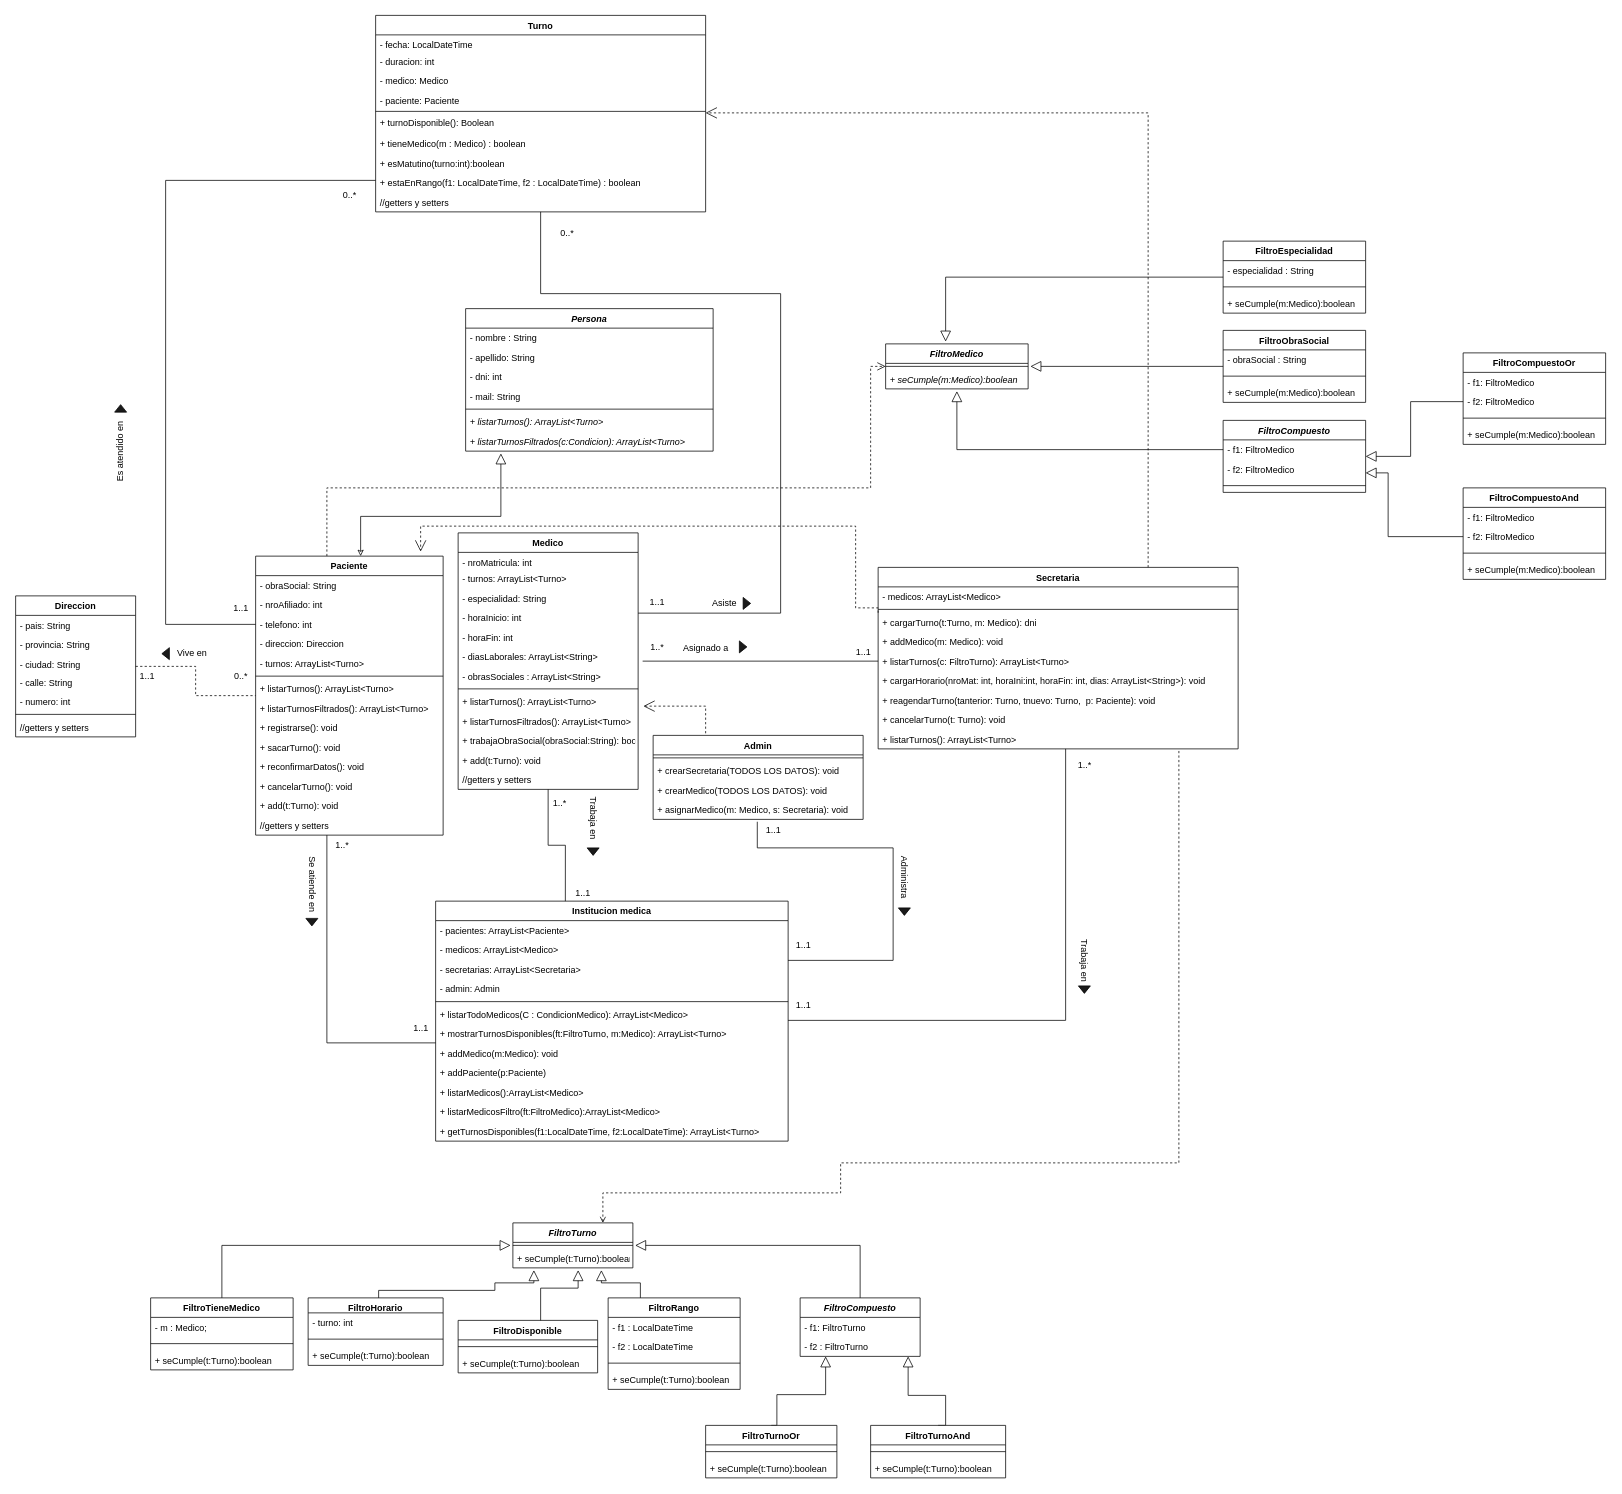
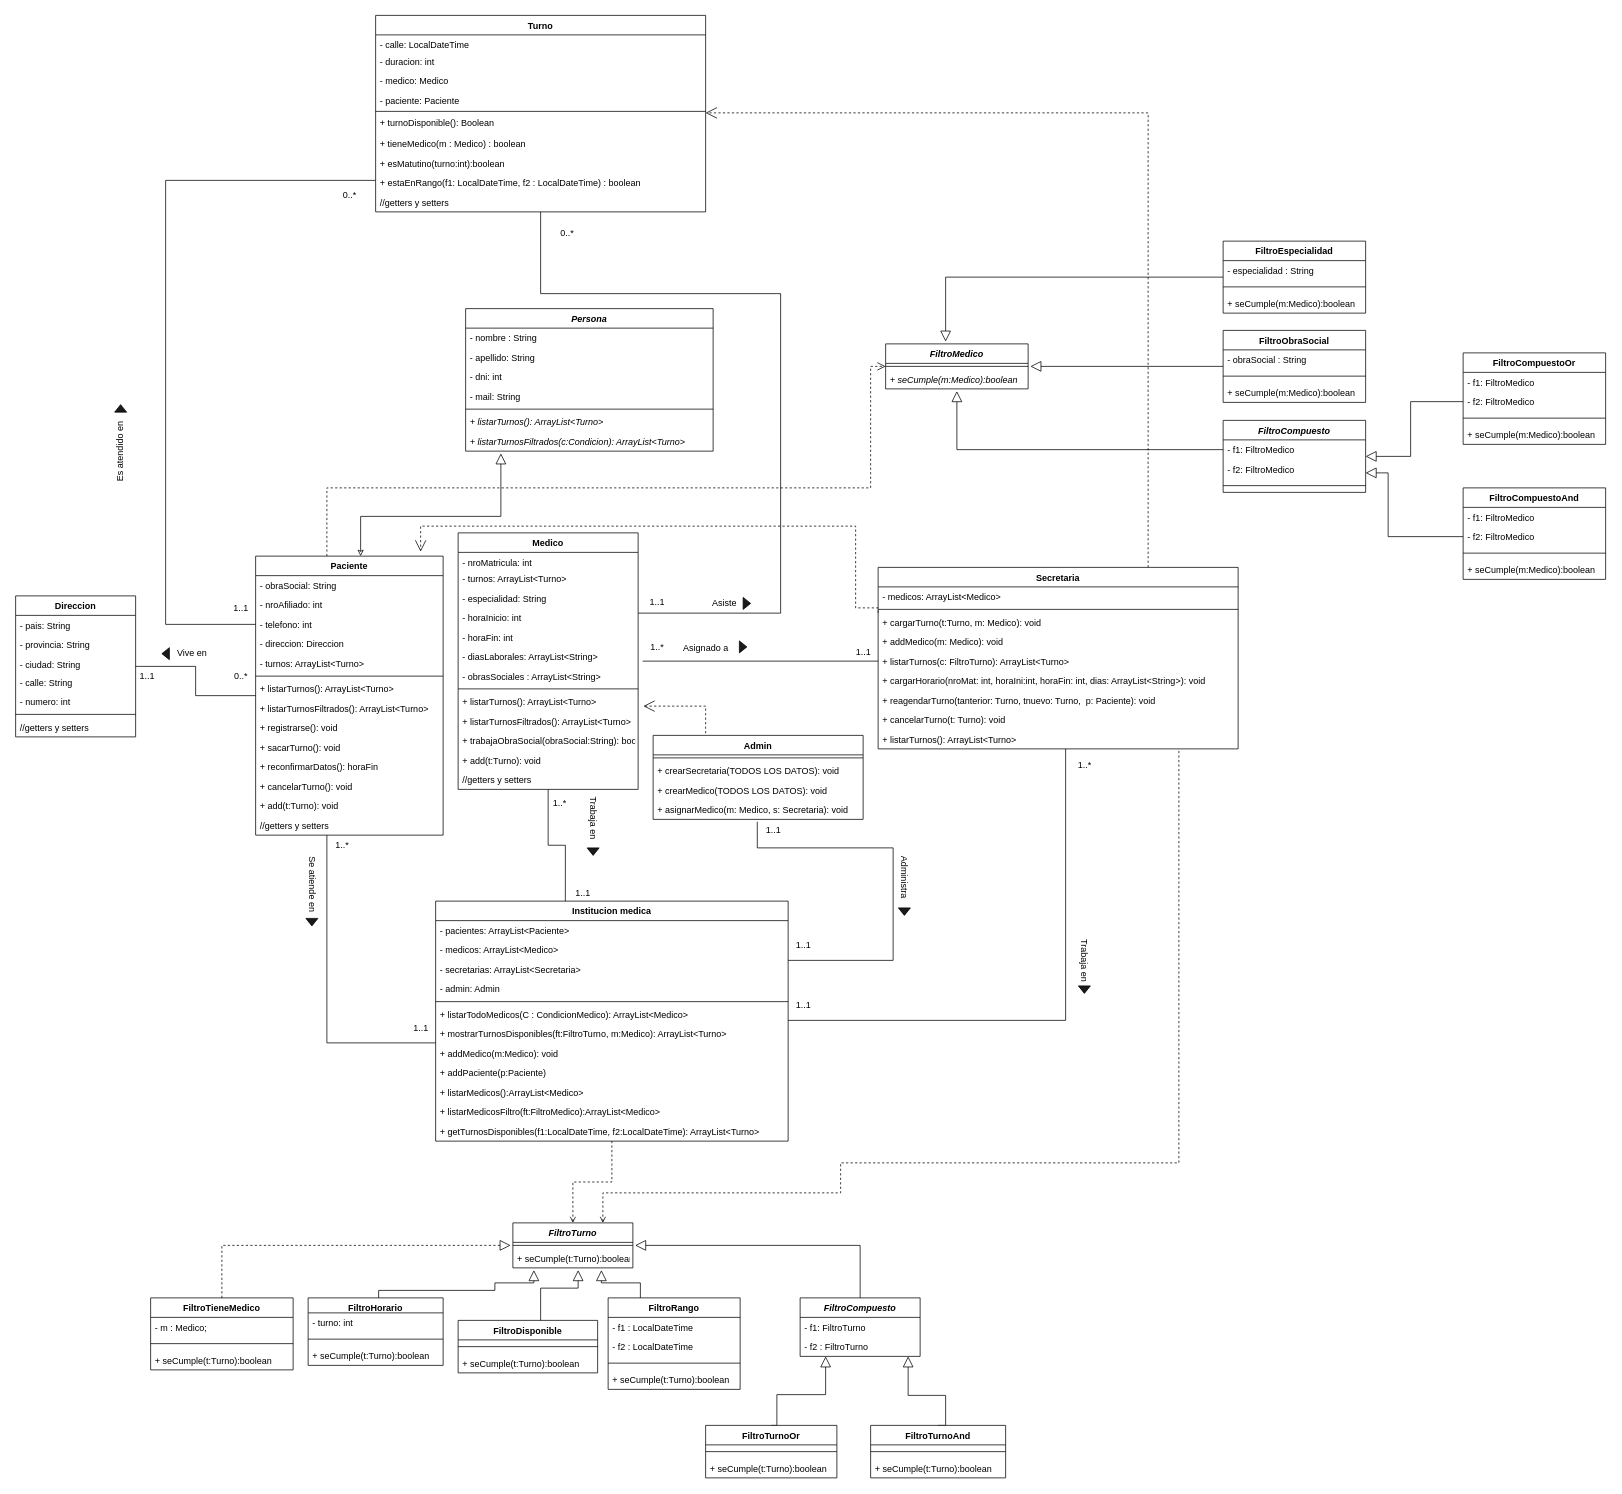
- <mxCell id="83" value="- fecha: LocalDateTime" style="text;strokeColor=none;fillColor=none;align=left;verticalAlign=top;spacingLeft=4;spacingRight=4;overflow=hidden;rotatable=0;points=[[0,0.5],[1,0.5]];portConstraint=eastwest;" parent="82" vertex="1"><mxGeometry y="26" width="440" height="22" as="geometry" /></mxCell>
+ <mxCell id="83" value="- calle: LocalDateTime" style="text;strokeColor=none;fillColor=none;align=left;verticalAlign=top;spacingLeft=4;spacingRight=4;overflow=hidden;rotatable=0;points=[[0,0.5],[1,0.5]];portConstraint=eastwest;" parent="82" vertex="1"><mxGeometry y="26" width="440" height="22" as="geometry" /></mxCell>
- <mxCell id="61" value="+ cargarTurno(t:Turno, m: Medico): dni" style="text;strokeColor=none;fillColor=none;align=left;verticalAlign=top;spacingLeft=4;spacingRight=4;overflow=hidden;rotatable=0;points=[[0,0.5],[1,0.5]];portConstraint=eastwest;" parent="58" vertex="1"><mxGeometry y="60" width="480" height="26" as="geometry" /></mxCell>
+ <mxCell id="61" value="+ cargarTurno(t:Turno, m: Medico): void" style="text;strokeColor=none;fillColor=none;align=left;verticalAlign=top;spacingLeft=4;spacingRight=4;overflow=hidden;rotatable=0;points=[[0,0.5],[1,0.5]];portConstraint=eastwest;" parent="58" vertex="1"><mxGeometry y="60" width="480" height="26" as="geometry" /></mxCell>
- <mxCell id="73" style="edgeStyle=orthogonalEdgeStyle;rounded=0;orthogonalLoop=1;jettySize=auto;html=1;startArrow=none;startFill=0;endArrow=none;endFill=0;endSize=13;dashed=1;" parent="1" source="74" target="4" edge="1"><mxGeometry relative="1" as="geometry" /></mxCell>
+ <mxCell id="73" style="edgeStyle=orthogonalEdgeStyle;rounded=0;orthogonalLoop=1;jettySize=auto;html=1;startArrow=none;startFill=0;endArrow=none;endFill=0;endSize=13;" parent="1" source="74" target="4" edge="1"><mxGeometry relative="1" as="geometry" /></mxCell>
- <mxCell id="15" value="+ reconfirmarDatos(): void" style="text;strokeColor=none;fillColor=none;align=left;verticalAlign=top;spacingLeft=4;spacingRight=4;overflow=hidden;rotatable=0;points=[[0,0.5],[1,0.5]];portConstraint=eastwest;" parent="4" vertex="1"><mxGeometry y="268" width="250" height="26" as="geometry" /></mxCell>
+ <mxCell id="15" value="+ reconfirmarDatos(): horaFin" style="text;strokeColor=none;fillColor=none;align=left;verticalAlign=top;spacingLeft=4;spacingRight=4;overflow=hidden;rotatable=0;points=[[0,0.5],[1,0.5]];portConstraint=eastwest;" parent="4" vertex="1"><mxGeometry y="268" width="250" height="26" as="geometry" /></mxCell>
+ <mxCell id="151" style="edgeStyle=orthogonalEdgeStyle;rounded=0;orthogonalLoop=1;jettySize=auto;html=1;exitX=0.5;exitY=0;exitDx=0;exitDy=0;endArrow=none;endFill=0;dashed=1;startArrow=open;startFill=0;" parent="1" source="153" target="27" edge="1"><mxGeometry relative="1" as="geometry" /></mxCell>
- <mxCell id="147" style="edgeStyle=orthogonalEdgeStyle;rounded=0;orthogonalLoop=1;jettySize=auto;html=1;endArrow=none;endFill=0;startArrow=block;startFill=0;targetPerimeterSpacing=0;sourcePerimeterSpacing=3;endSize=9;strokeWidth=1;startSize=12;" parent="1" source="153" target="156" edge="1"><mxGeometry relative="1" as="geometry" /></mxCell>
+ <mxCell id="147" style="edgeStyle=orthogonalEdgeStyle;rounded=0;orthogonalLoop=1;jettySize=auto;html=1;endArrow=none;endFill=0;startArrow=block;startFill=0;targetPerimeterSpacing=0;sourcePerimeterSpacing=3;endSize=9;strokeWidth=1;startSize=12;dashed=1;" parent="1" source="153" target="156" edge="1"><mxGeometry relative="1" as="geometry" /></mxCell>
